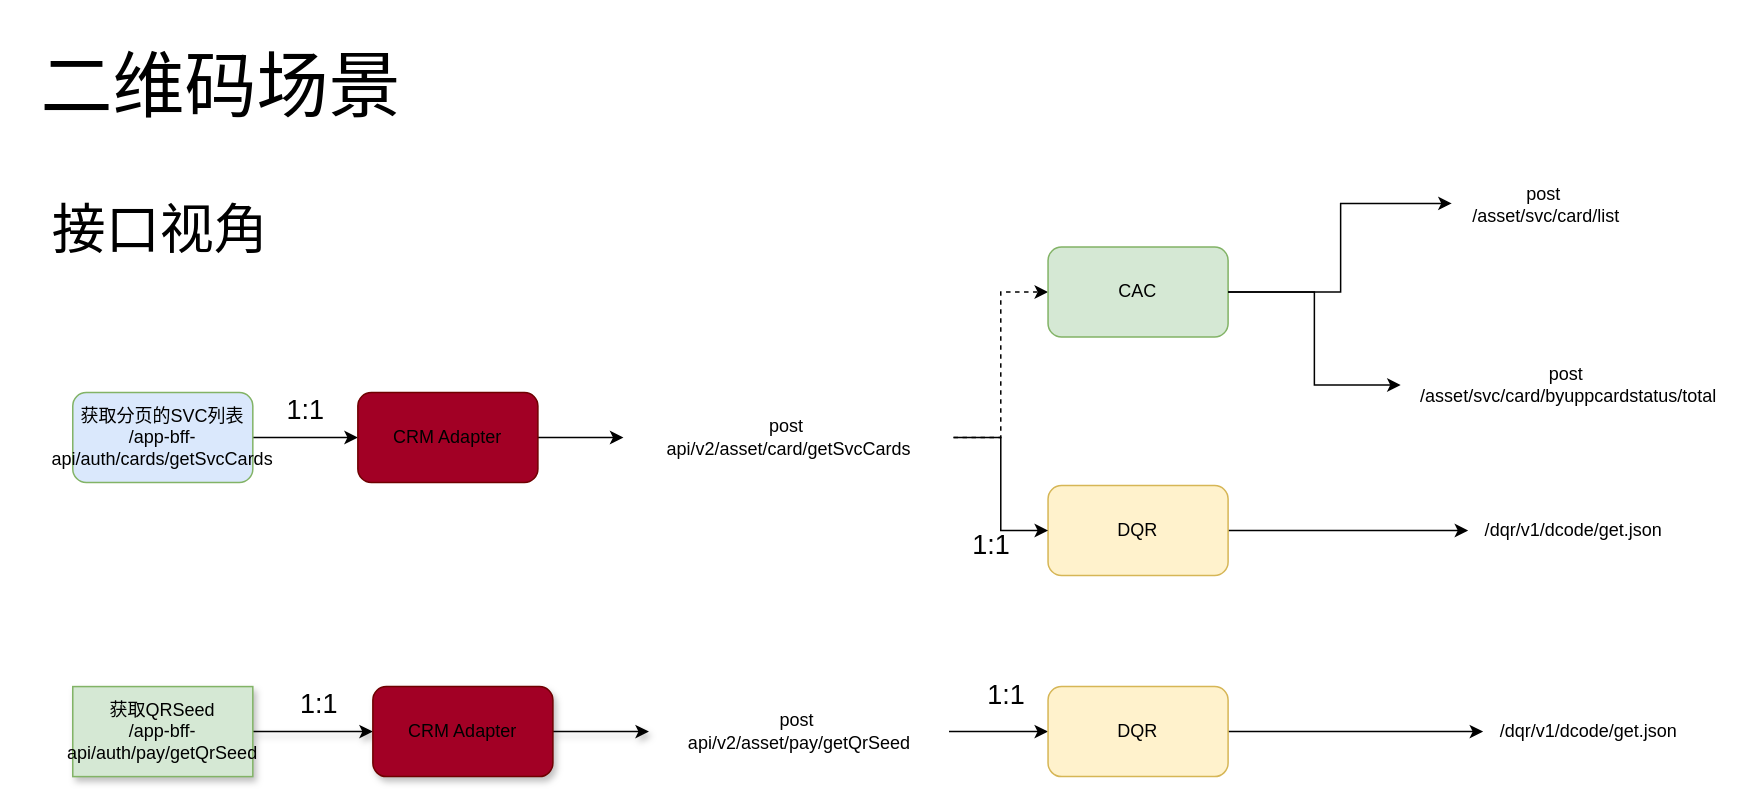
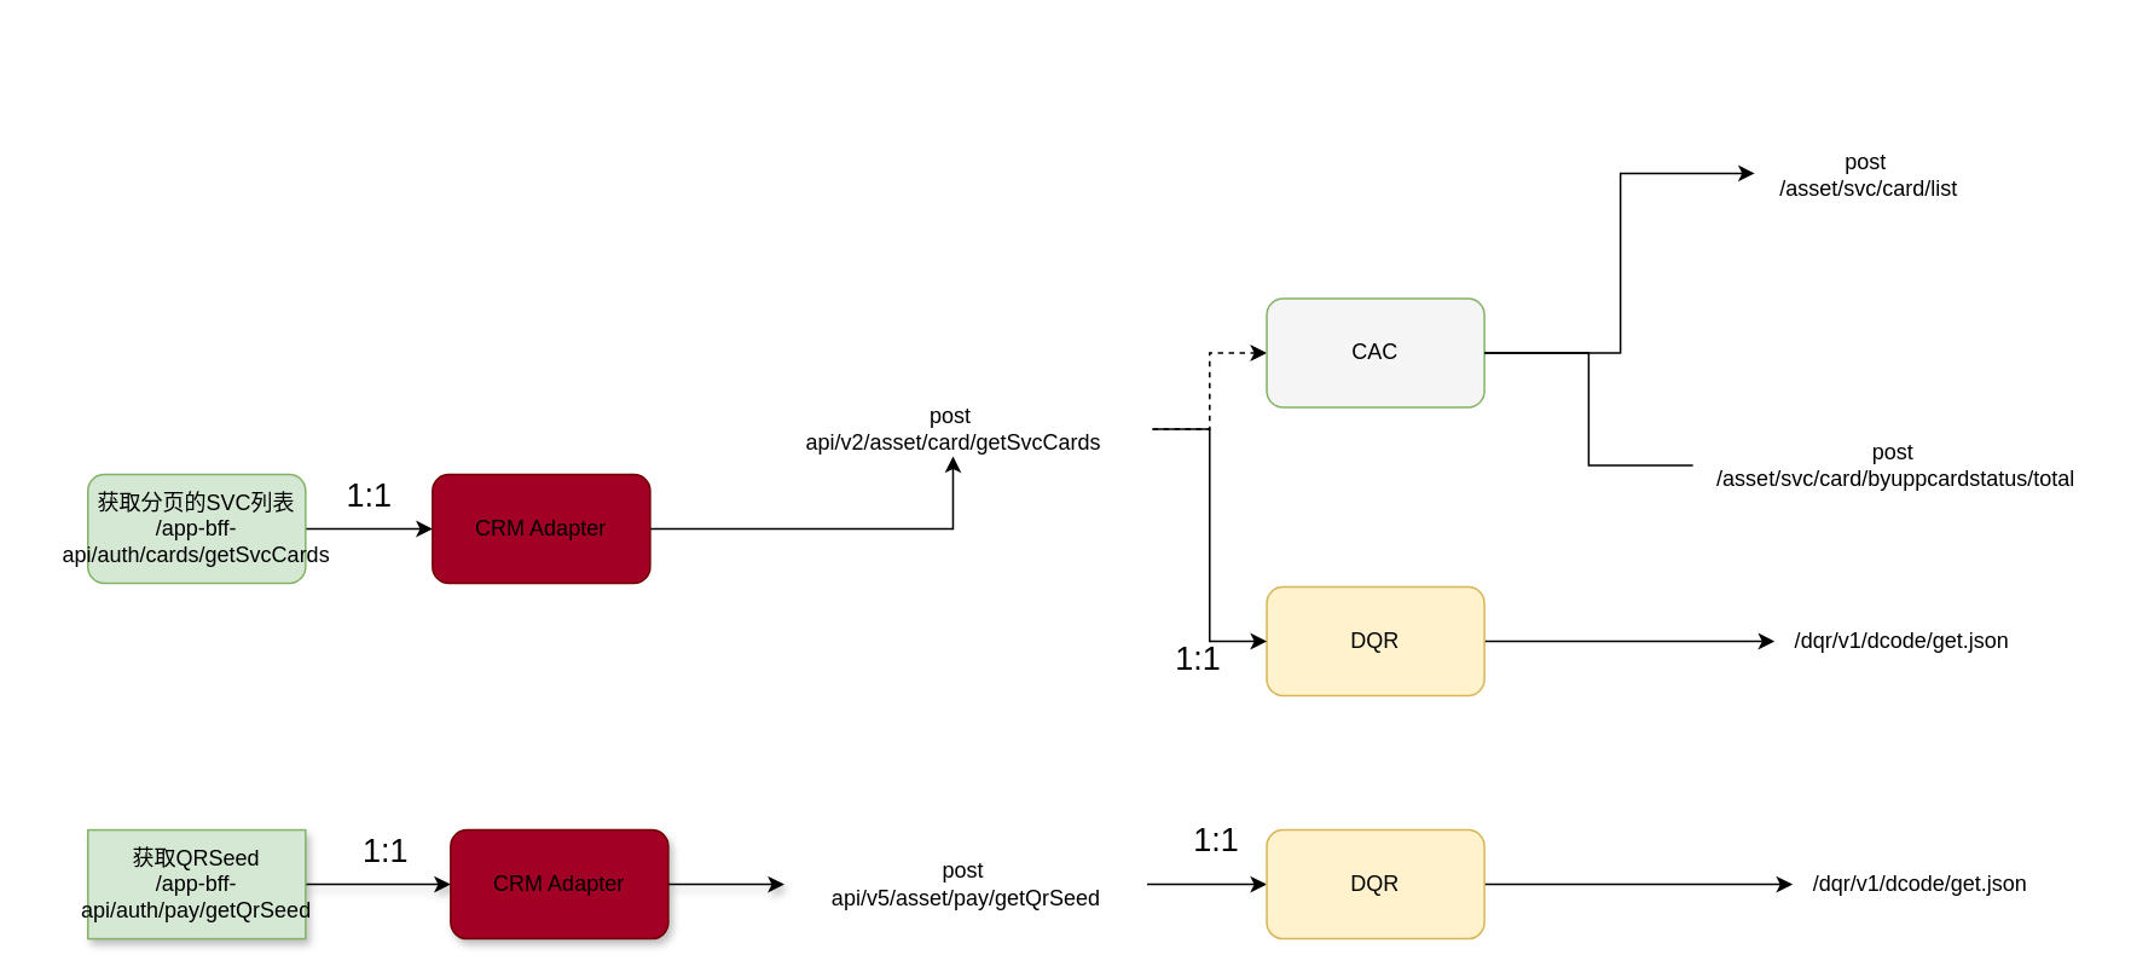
- <mxCell id="2" value="&lt;font style=&quot;font-size: 48px;&quot;&gt;二维码场景&lt;/font&gt;" style="text;strokeColor=none;fillColor=none;align=left;verticalAlign=middle;spacingLeft=4;spacingRight=4;overflow=hidden;points=[[0,0.5],[1,0.5]];portConstraint=eastwest;rotatable=0;whiteSpace=wrap;html=1;" vertex="1" parent="1"><mxGeometry x="20.5" y="20" width="417.5" height="73" as="geometry" /></mxCell>
- <mxCell id="19" value="&lt;span style=&quot;text-wrap: wrap;&quot;&gt;post&lt;br&gt;&amp;nbsp;/asset/svc/card/list&lt;/span&gt;" style="text;html=1;align=center;verticalAlign=middle;resizable=0;points=[];autosize=1;strokeColor=none;fillColor=none;" vertex="1" parent="1"><mxGeometry x="968" y="116" width="120" height="40" as="geometry" /></mxCell>
+ <mxCell id="19" value="&lt;span style=&quot;text-wrap: wrap;&quot;&gt;post&lt;br&gt;&amp;nbsp;/asset/svc/card/list&lt;/span&gt;" style="text;html=1;align=center;verticalAlign=middle;resizable=0;points=[];autosize=1;strokeColor=none;fillColor=none;" vertex="1" parent="1"><mxGeometry x="968" y="76" width="120" height="40" as="geometry" /></mxCell>
- <mxCell id="3" value="&lt;font style=&quot;font-size: 36px;&quot;&gt;接口视角&lt;/font&gt;" style="text;html=1;align=center;verticalAlign=middle;resizable=0;points=[];autosize=1;strokeColor=none;fillColor=none;" vertex="1" parent="1"><mxGeometry x="20.5" y="123" width="170" height="60" as="geometry" /></mxCell>
- <mxCell id="18" value="&lt;span style=&quot;color: rgb(0, 0, 0);&quot;&gt;CAC&lt;/span&gt;" style="rounded=1;whiteSpace=wrap;html=1;fillColor=#d5e8d4;strokeColor=#82b366;" vertex="1" parent="1"><mxGeometry x="698" y="164" width="120" height="60" as="geometry" /></mxCell>
+ <mxCell id="18" value="&lt;span style=&quot;color: rgb(0, 0, 0);&quot;&gt;CAC&lt;/span&gt;" style="rounded=1;whiteSpace=wrap;html=1;fillColor=#f5f5f5;strokeColor=#82b366;" vertex="1" parent="1"><mxGeometry x="698" y="164" width="120" height="60" as="geometry" /></mxCell>
- <mxCell id="22" style="edgeStyle=orthogonalEdgeStyle;rounded=0;orthogonalLoop=1;jettySize=auto;html=1;exitX=1;exitY=0.5;exitDx=0;exitDy=0;entryX=0;entryY=0.5;entryDx=0;entryDy=0;entryPerimeter=0;" edge="1" parent="1" source="18" target="20"><mxGeometry relative="1" as="geometry" /></mxCell>
+ <mxCell id="22" style="edgeStyle=orthogonalEdgeStyle;rounded=0;orthogonalLoop=1;jettySize=auto;html=1;exitX=1;exitY=0.5;exitDx=0;exitDy=0;entryX=0;entryY=0.5;entryDx=0;entryDy=0;entryPerimeter=0;endArrow=none;" edge="1" parent="1" source="18" target="20"><mxGeometry relative="1" as="geometry" /></mxCell>
- <mxCell id="5" value="获取分页的SVC列表&lt;br&gt;/app-bff-api/auth/cards/getSvcCards" style="rounded=1;whiteSpace=wrap;html=1;fillColor=#dae8fc;strokeColor=#82b366;" vertex="1" parent="1"><mxGeometry x="48" y="261" width="120" height="60" as="geometry" /></mxCell>
+ <mxCell id="5" value="获取分页的SVC列表&lt;br&gt;/app-bff-api/auth/cards/getSvcCards" style="rounded=1;whiteSpace=wrap;html=1;fillColor=#d5e8d4;strokeColor=#82b366;" vertex="1" parent="1"><mxGeometry x="48" y="261" width="120" height="60" as="geometry" /></mxCell>
- <mxCell id="13" value="&lt;span style=&quot;text-wrap: wrap;&quot;&gt;post&amp;nbsp; api/v2/asset/card/getSvcCards&lt;/span&gt;" style="text;html=1;align=center;verticalAlign=middle;resizable=0;points=[];autosize=1;strokeColor=none;fillColor=none;" vertex="1" parent="1"><mxGeometry x="415" y="276" width="220" height="30" as="geometry" /></mxCell>
+ <mxCell id="13" value="&lt;span style=&quot;text-wrap: wrap;&quot;&gt;post&amp;nbsp; api/v2/asset/card/getSvcCards&lt;/span&gt;" style="text;html=1;align=center;verticalAlign=middle;resizable=0;points=[];autosize=1;strokeColor=none;fillColor=none;" vertex="1" parent="1"><mxGeometry x="415" y="221" width="220" height="30" as="geometry" /></mxCell>
- <mxCell id="15" value="&lt;span style=&quot;text-wrap: wrap;&quot;&gt;post&amp;nbsp; api/v2/asset/pay/getQrSeed&lt;/span&gt;" style="text;html=1;align=center;verticalAlign=middle;resizable=0;points=[];autosize=1;strokeColor=none;fillColor=none;shadow=1;" vertex="1" parent="1"><mxGeometry x="432" y="472" width="200" height="30" as="geometry" /></mxCell>
+ <mxCell id="15" value="&lt;span style=&quot;text-wrap: wrap;&quot;&gt;post&amp;nbsp; api/v5/asset/pay/getQrSeed&lt;/span&gt;" style="text;html=1;align=center;verticalAlign=middle;resizable=0;points=[];autosize=1;strokeColor=none;fillColor=none;shadow=1;" vertex="1" parent="1"><mxGeometry x="432" y="472" width="200" height="30" as="geometry" /></mxCell>
